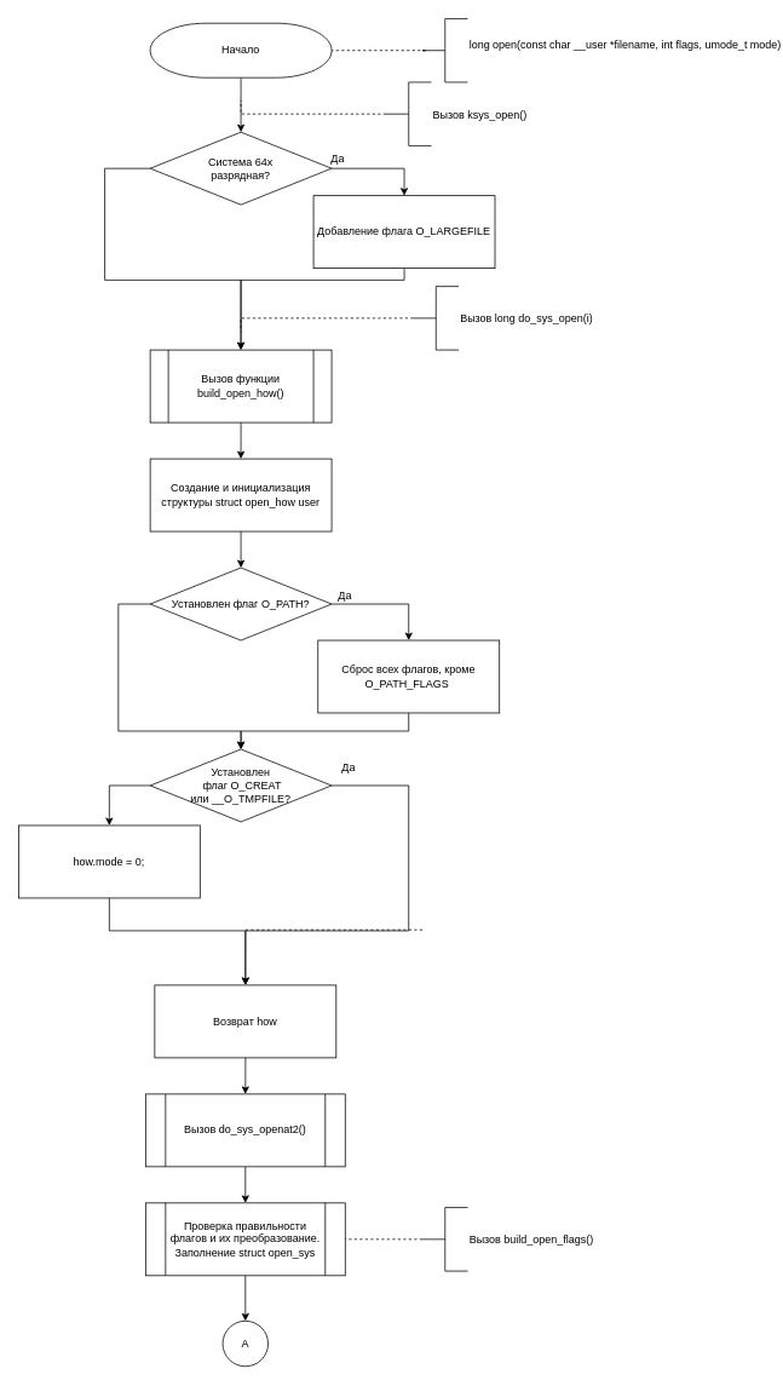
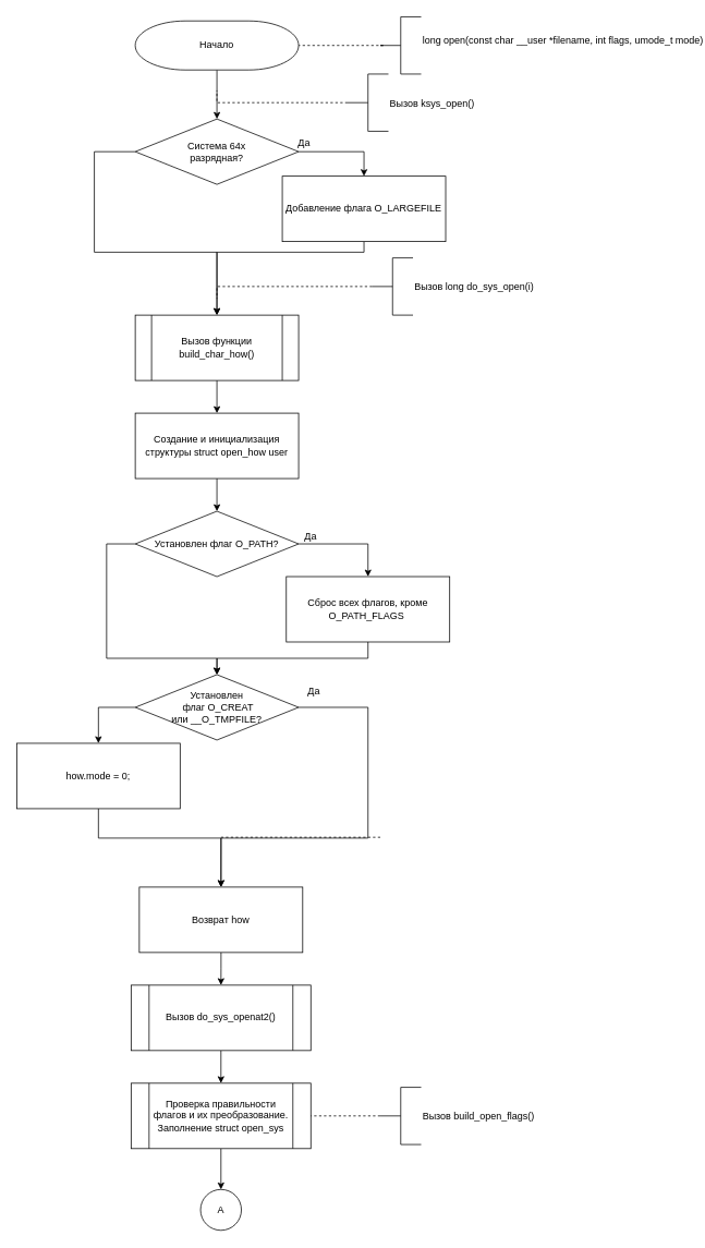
- <mxCell id="12" value="Вызов функции&#10;build_open_how()" style="shape=process;whiteSpace=wrap;backgroundOutline=1;fontFamily=Helvetica;fontSize=12;fontStyle=0" vertex="1" parent="1"><mxGeometry x="165.06" y="385" width="200" height="80" as="geometry" /></mxCell>
+ <mxCell id="12" value="Вызов функции&#10;build_char_how()" style="shape=process;whiteSpace=wrap;backgroundOutline=1;fontFamily=Helvetica;fontSize=12;fontStyle=0" vertex="1" parent="1"><mxGeometry x="165.06" y="385" width="200" height="80" as="geometry" /></mxCell>
